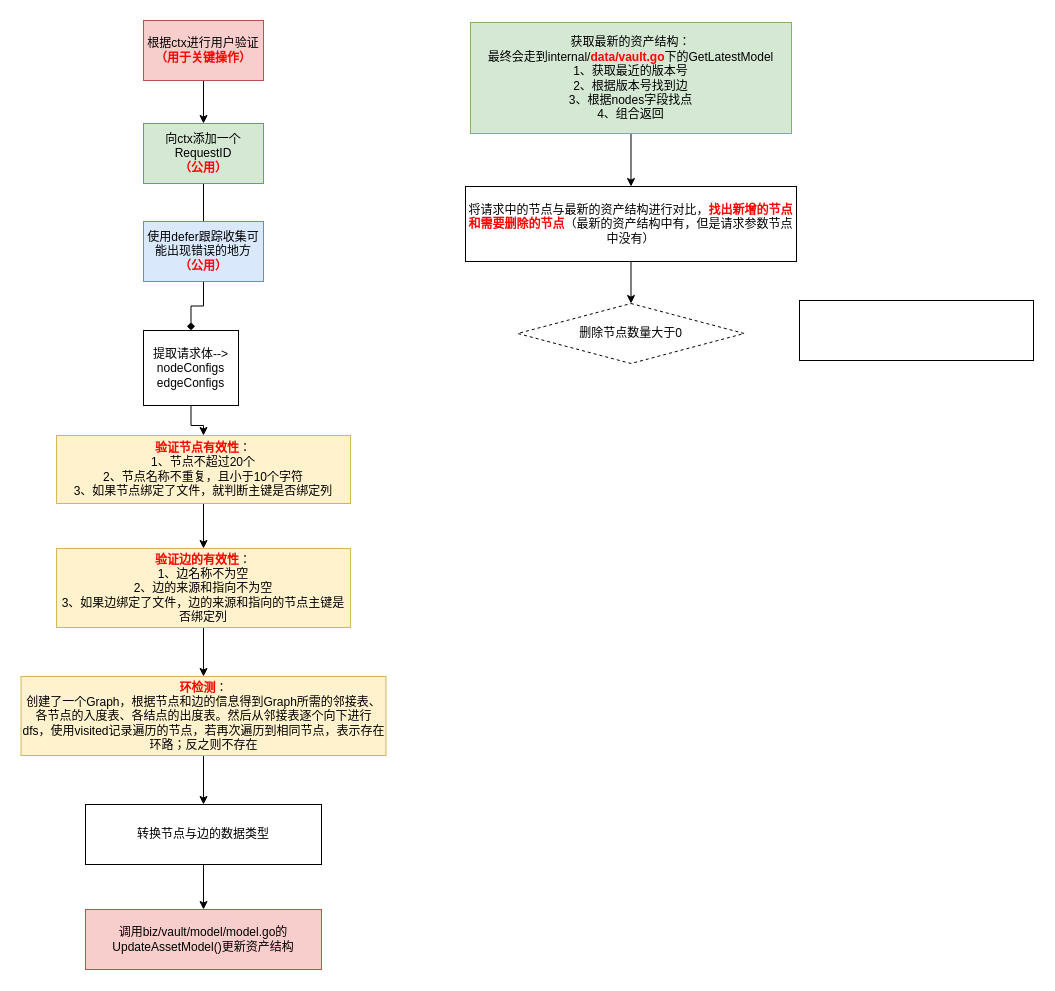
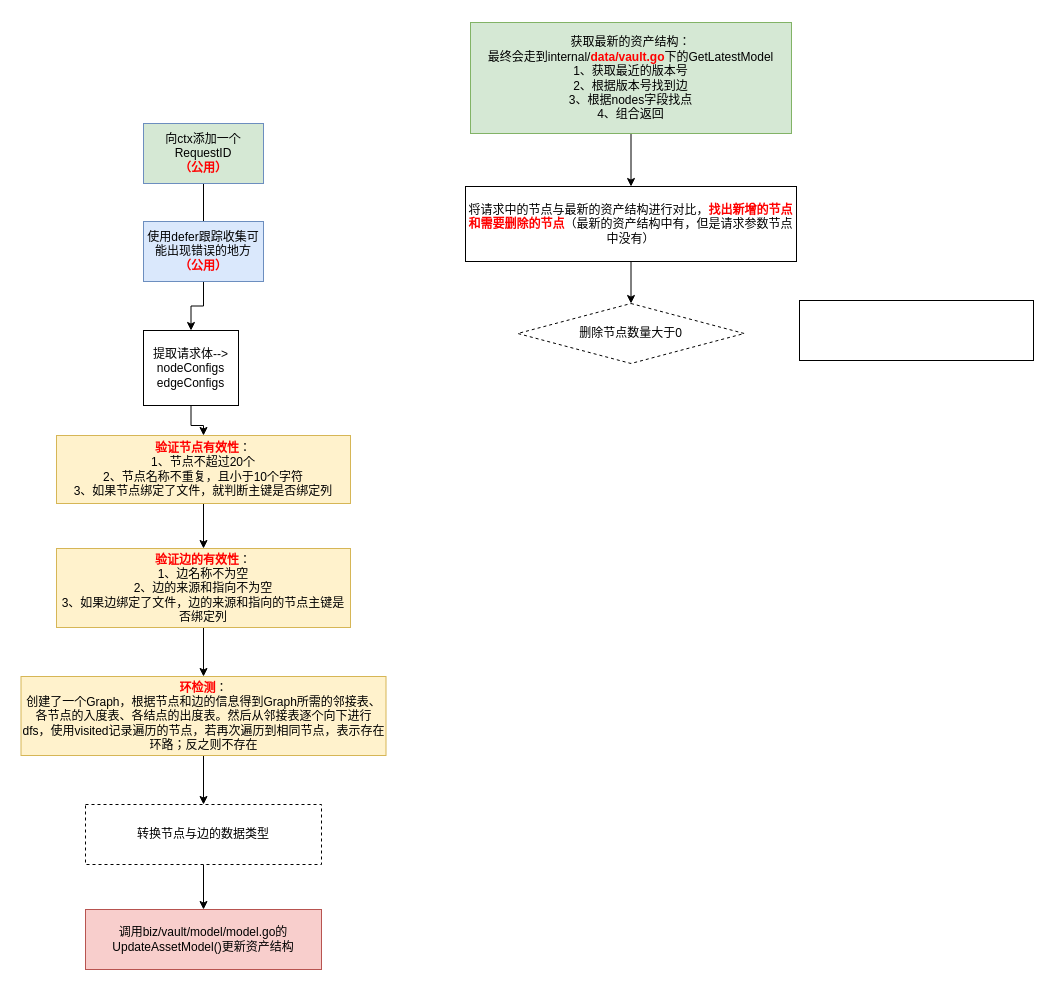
- <mxCell id="3" value="根据ctx进行用户验证&lt;div&gt;&lt;b&gt;&lt;font color=&quot;#ff0000&quot;&gt;（用于关键操作）&lt;/font&gt;&lt;/b&gt;&lt;/div&gt;" style="rounded=0;whiteSpace=wrap;html=1;fillColor=#f8cecc;strokeColor=#b85450;" vertex="1" parent="1"><mxGeometry x="143" y="20" width="120" height="60" as="geometry" /></mxCell>
- <mxCell id="2" style="edgeStyle=orthogonalEdgeStyle;rounded=0;orthogonalLoop=1;jettySize=auto;html=1;" edge="1" parent="1" source="3" target="5"><mxGeometry relative="1" as="geometry" /></mxCell>
- <mxCell id="6" style="edgeStyle=orthogonalEdgeStyle;rounded=0;orthogonalLoop=1;jettySize=auto;html=1;endArrow=diamond;" edge="1" parent="1" source="7" target="9"><mxGeometry relative="1" as="geometry" /></mxCell>
+ <mxCell id="6" style="edgeStyle=orthogonalEdgeStyle;rounded=0;orthogonalLoop=1;jettySize=auto;html=1;" edge="1" parent="1" source="7" target="9"><mxGeometry relative="1" as="geometry" /></mxCell>
- <mxCell id="17" value="转换节点与边的数据类型" style="rounded=0;whiteSpace=wrap;html=1;" vertex="1" parent="1"><mxGeometry x="85" y="804" width="236" height="60" as="geometry" /></mxCell>
+ <mxCell id="17" value="转换节点与边的数据类型" style="rounded=0;whiteSpace=wrap;html=1;dashed=1;" vertex="1" parent="1"><mxGeometry x="85" y="804" width="236" height="60" as="geometry" /></mxCell>
